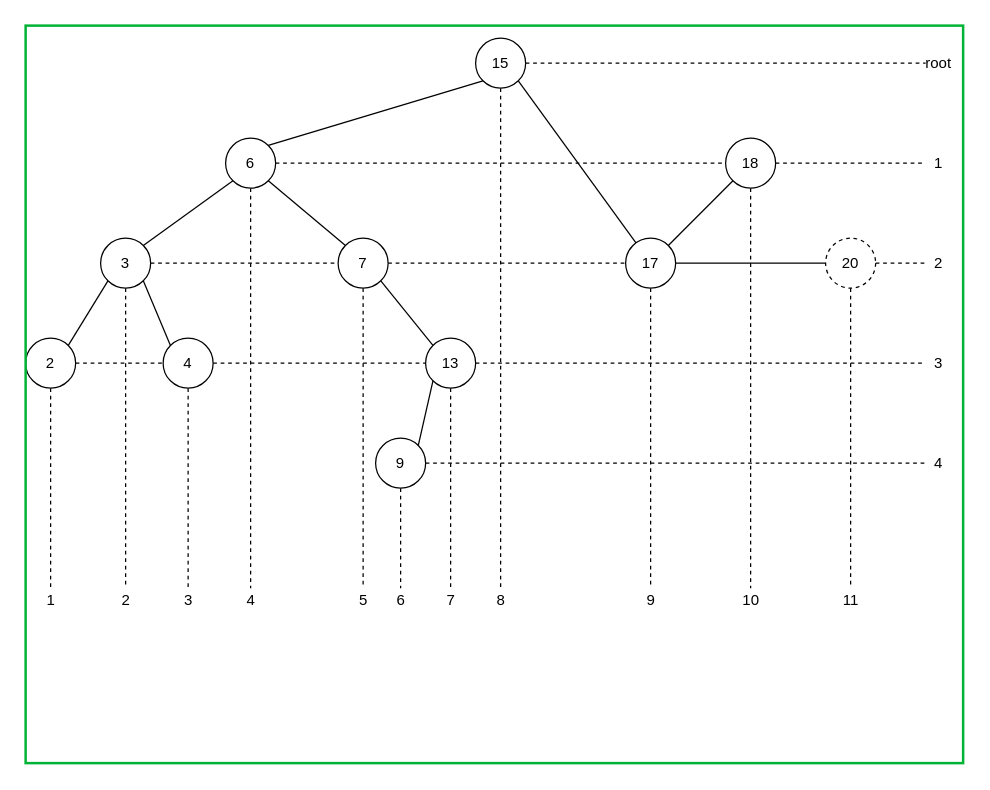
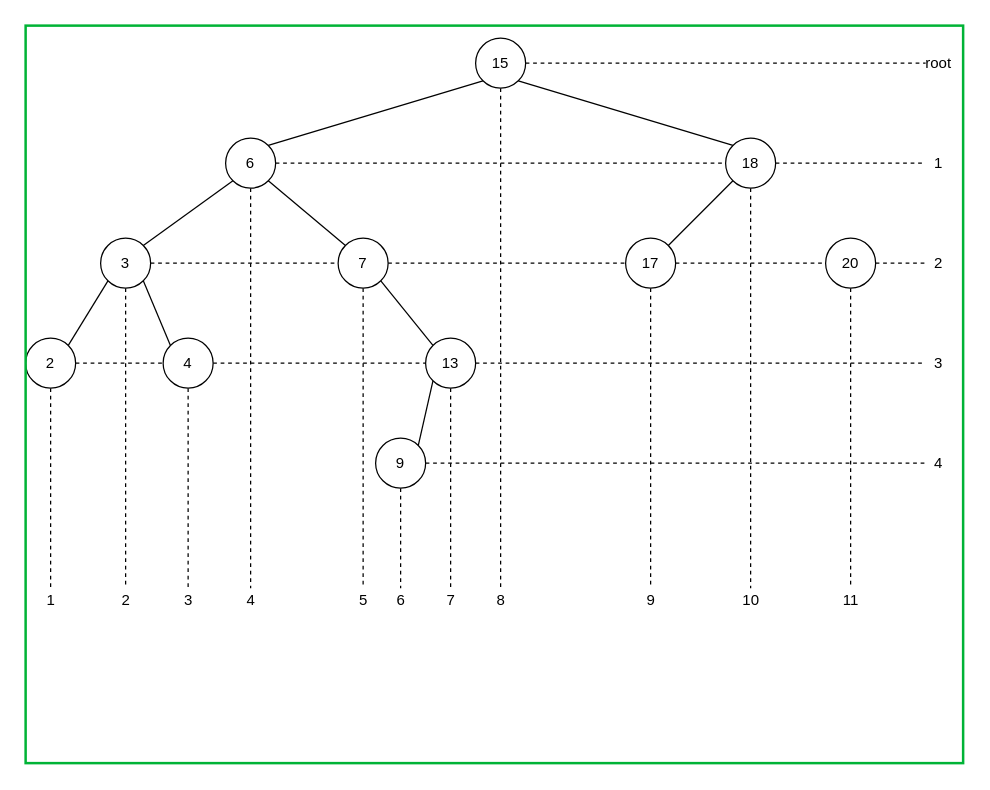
- <mxCell id="4" style="edgeStyle=none;rounded=0;orthogonalLoop=1;jettySize=auto;html=1;exitX=1;exitY=1;exitDx=0;exitDy=0;endArrow=none;endFill=0;" edge="1" parent="1" source="6" target="40"><mxGeometry relative="1" as="geometry" /></mxCell>
+ <mxCell id="4" style="edgeStyle=none;rounded=0;orthogonalLoop=1;jettySize=auto;html=1;exitX=1;exitY=1;exitDx=0;exitDy=0;entryX=0;entryY=0;entryDx=0;entryDy=0;endArrow=none;endFill=0;" edge="1" parent="1" source="6" target="19"><mxGeometry relative="1" as="geometry" /></mxCell>
- <mxCell id="39" style="edgeStyle=none;rounded=0;orthogonalLoop=1;jettySize=auto;html=1;exitX=1;exitY=0.5;exitDx=0;exitDy=0;entryX=0;entryY=0.5;entryDx=0;entryDy=0;dashed=0;endArrow=none;endFill=0;" edge="1" parent="1" source="40" target="43"><mxGeometry relative="1" as="geometry" /></mxCell>
+ <mxCell id="39" style="edgeStyle=none;rounded=0;orthogonalLoop=1;jettySize=auto;html=1;exitX=1;exitY=0.5;exitDx=0;exitDy=0;entryX=0;entryY=0.5;entryDx=0;entryDy=0;dashed=1;endArrow=none;endFill=0;" edge="1" parent="1" source="40" target="43"><mxGeometry relative="1" as="geometry" /></mxCell>
- <mxCell id="43" value="20" style="ellipse;whiteSpace=wrap;html=1;aspect=fixed;dashed=1;" vertex="1" parent="1"><mxGeometry x="660" y="190" width="40" height="40" as="geometry" /></mxCell>
+ <mxCell id="43" value="20" style="ellipse;whiteSpace=wrap;html=1;aspect=fixed;" vertex="1" parent="1"><mxGeometry x="660" y="190" width="40" height="40" as="geometry" /></mxCell>
